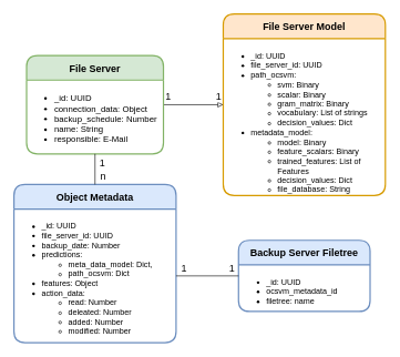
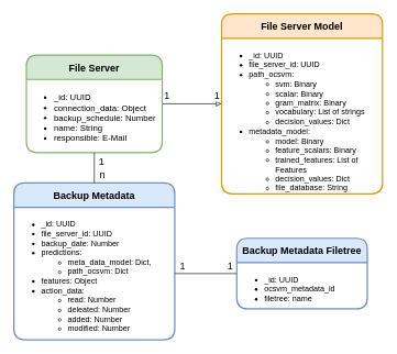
- <mxCell id="9" value="Object Metadata" style="swimlane;childLayout=stackLayout;horizontal=1;startSize=37;horizontalStack=0;rounded=1;fontSize=15;fontStyle=1;strokeWidth=2;resizeParent=0;resizeLast=1;shadow=0;dashed=0;align=center;fillColor=#dae8fc;strokeColor=#6c8ebf;" parent="1" vertex="1"><mxGeometry x="20" y="277" width="244" height="238" as="geometry"><mxRectangle x="160" y="368" width="104" height="37" as="alternateBounds" /></mxGeometry></mxCell>
+ <mxCell id="9" value="Backup Metadata" style="swimlane;childLayout=stackLayout;horizontal=1;startSize=37;horizontalStack=0;rounded=1;fontSize=15;fontStyle=1;strokeWidth=2;resizeParent=0;resizeLast=1;shadow=0;dashed=0;align=center;fillColor=#dae8fc;strokeColor=#6c8ebf;" parent="1" vertex="1"><mxGeometry x="20" y="277" width="244" height="238" as="geometry"><mxRectangle x="160" y="368" width="104" height="37" as="alternateBounds" /></mxGeometry></mxCell>
- <mxCell id="14" value="Backup Server Filetree" style="swimlane;childLayout=stackLayout;horizontal=1;startSize=37;horizontalStack=0;rounded=1;fontSize=15;fontStyle=1;strokeWidth=2;resizeParent=0;resizeLast=1;shadow=0;dashed=0;align=center;fillColor=#dae8fc;strokeColor=#6c8ebf;" parent="1" vertex="1"><mxGeometry x="358" y="361" width="198" height="107" as="geometry"><mxRectangle x="160" y="368" width="104" height="37" as="alternateBounds" /></mxGeometry></mxCell>
+ <mxCell id="14" value="Backup Metadata Filetree" style="swimlane;childLayout=stackLayout;horizontal=1;startSize=37;horizontalStack=0;rounded=1;fontSize=15;fontStyle=1;strokeWidth=2;resizeParent=0;resizeLast=1;shadow=0;dashed=0;align=center;fillColor=#dae8fc;strokeColor=#6c8ebf;" parent="1" vertex="1"><mxGeometry x="358" y="361" width="198" height="107" as="geometry"><mxRectangle x="160" y="368" width="104" height="37" as="alternateBounds" /></mxGeometry></mxCell>
